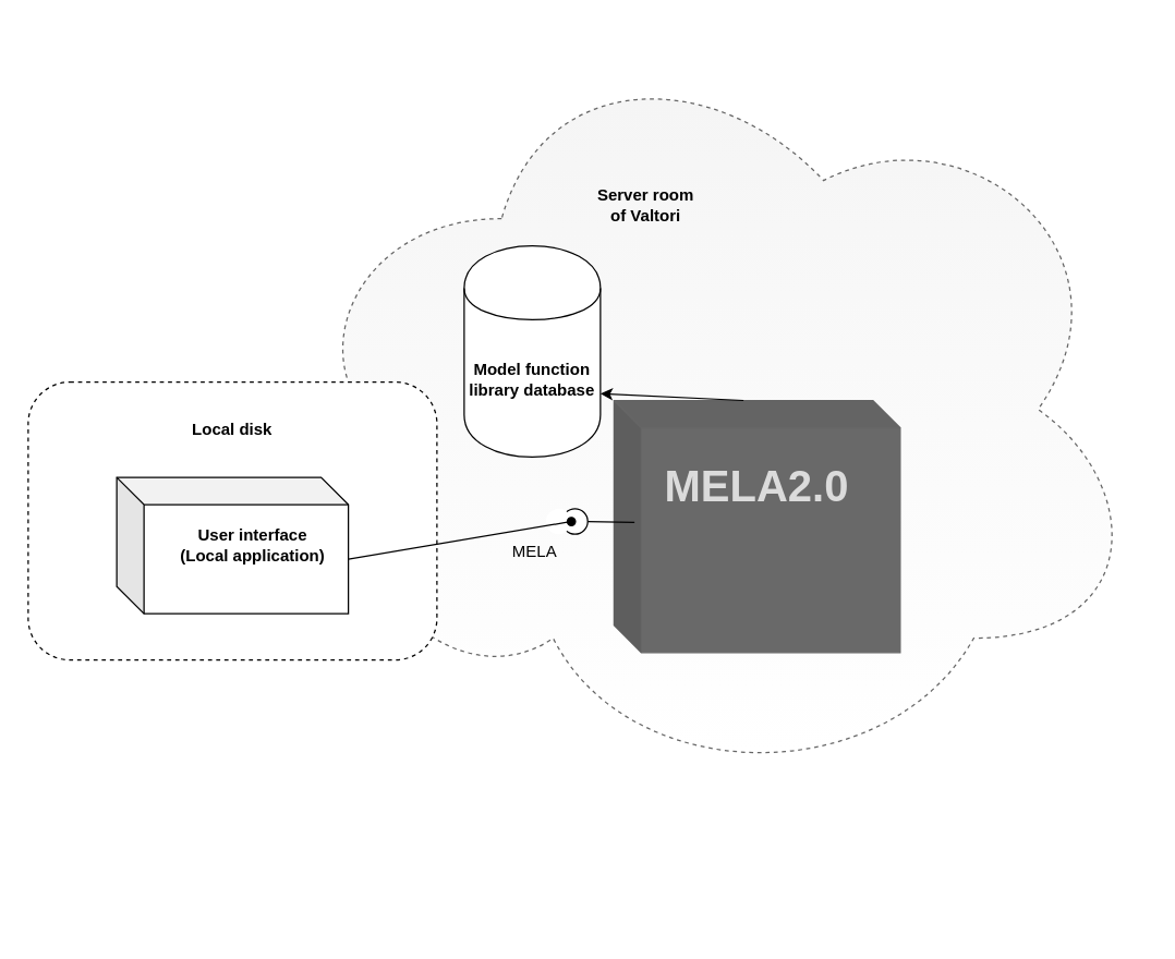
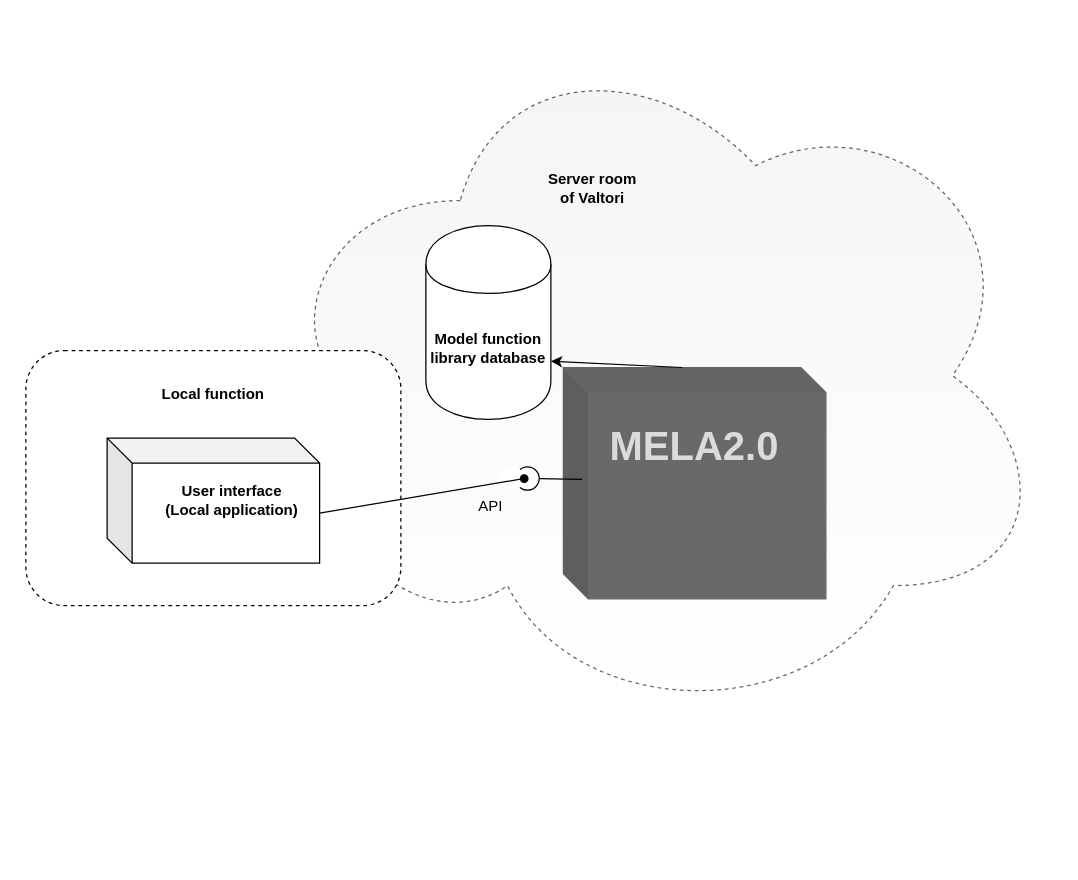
- <mxCell id="11" value="Local disk" style="text;html=1;strokeColor=none;fillColor=none;align=center;verticalAlign=middle;whiteSpace=wrap;rounded=0;dashed=1;fontStyle=1" parent="1" vertex="1"><mxGeometry x="100" y="305" width="140" height="20" as="geometry" /></mxCell>
+ <mxCell id="11" value="Local function" style="text;html=1;strokeColor=none;fillColor=none;align=center;verticalAlign=middle;whiteSpace=wrap;rounded=0;dashed=1;fontStyle=1" parent="1" vertex="1"><mxGeometry x="100" y="305" width="140" height="20" as="geometry" /></mxCell>
- <mxCell id="22" value="MELA" style="text;html=1;strokeColor=none;fillColor=none;align=center;verticalAlign=middle;whiteSpace=wrap;rounded=0;shadow=0;" parent="1" vertex="1"><mxGeometry x="372" y="394.5" width="40" height="20" as="geometry" /></mxCell>
+ <mxCell id="22" value="API" style="text;html=1;strokeColor=none;fillColor=none;align=center;verticalAlign=middle;whiteSpace=wrap;rounded=0;shadow=0;" parent="1" vertex="1"><mxGeometry x="372" y="394.5" width="40" height="20" as="geometry" /></mxCell>
